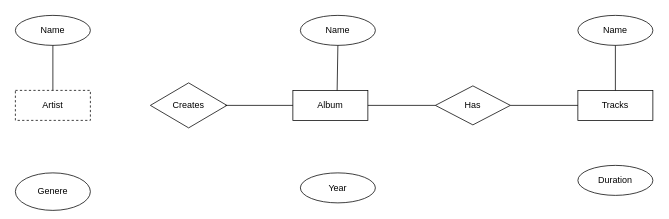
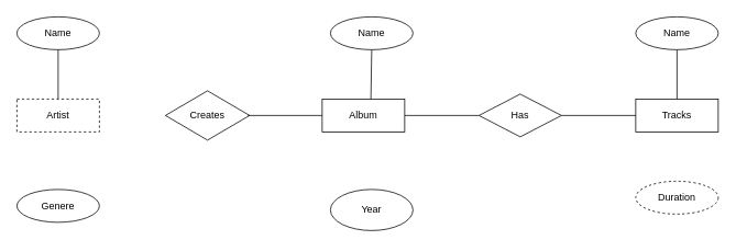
- <mxCell id="12" value="Duration" style="ellipse;whiteSpace=wrap;html=1;align=center;" vertex="1" parent="1"><mxGeometry x="770" y="220" width="100" height="40" as="geometry" /></mxCell>
+ <mxCell id="12" value="Duration" style="ellipse;whiteSpace=wrap;html=1;align=center;dashed=1;" vertex="1" parent="1"><mxGeometry x="770" y="220" width="100" height="40" as="geometry" /></mxCell>
- <mxCell id="10" value="Year" style="ellipse;whiteSpace=wrap;html=1;align=center;" vertex="1" parent="1"><mxGeometry x="400" y="230" width="100" height="40" as="geometry" /></mxCell>
+ <mxCell id="10" value="Year" style="ellipse;whiteSpace=wrap;html=1;align=center;" vertex="1" parent="1"><mxGeometry x="400" y="230" width="100" height="50" as="geometry" /></mxCell>
- <mxCell id="8" value="Genere" style="ellipse;whiteSpace=wrap;html=1;align=center;" vertex="1" parent="1"><mxGeometry x="20" y="230" width="100" height="50" as="geometry" /></mxCell>
+ <mxCell id="8" value="Genere" style="ellipse;whiteSpace=wrap;html=1;align=center;" vertex="1" parent="1"><mxGeometry x="20" y="230" width="100" height="40" as="geometry" /></mxCell>
